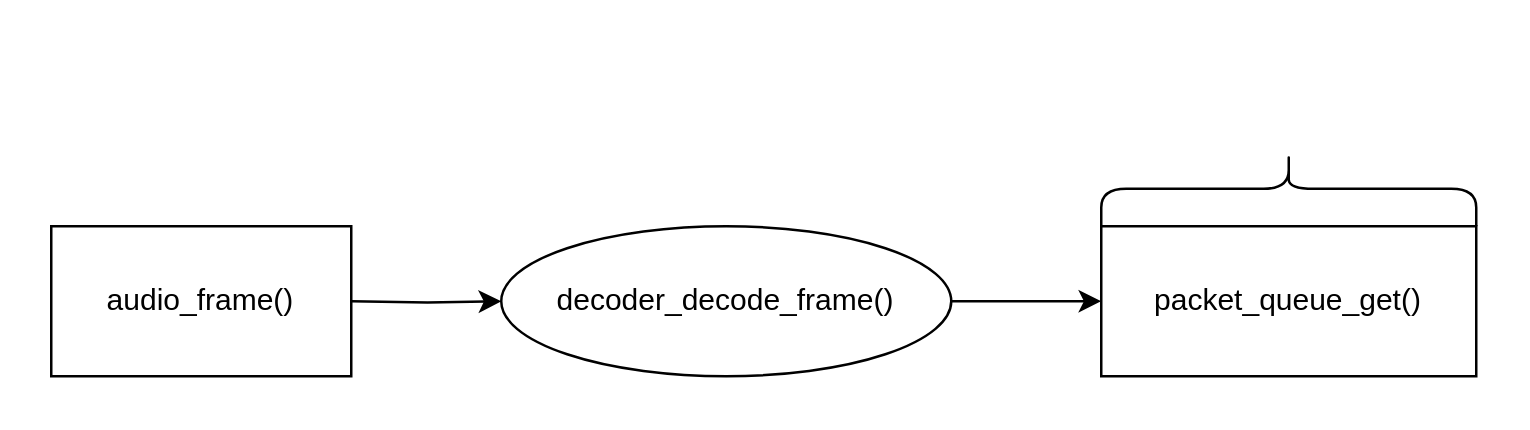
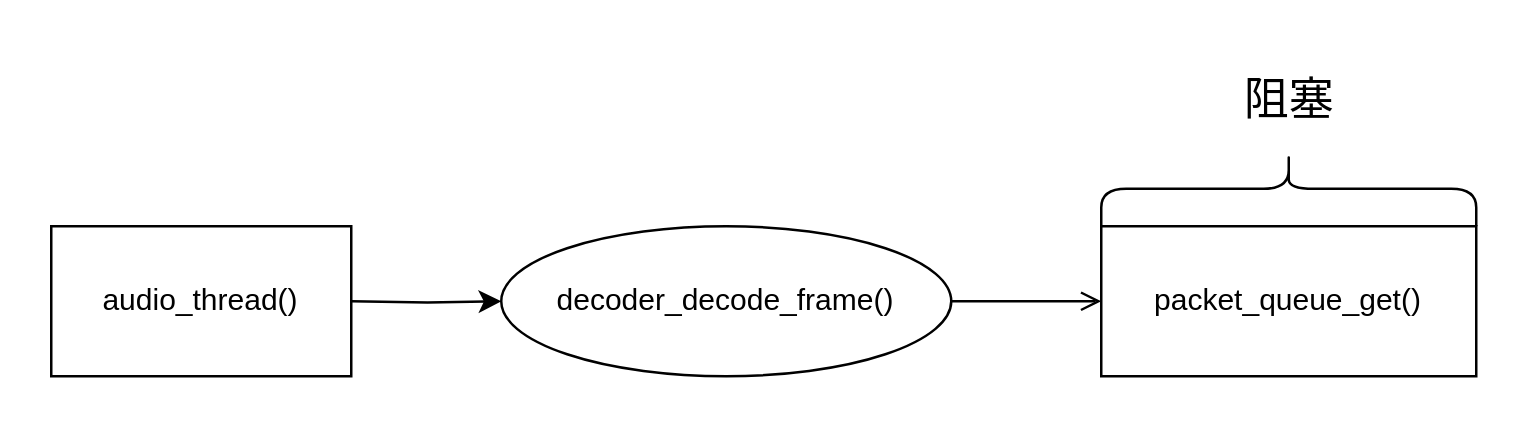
+ <mxCell id="8" value="阻塞" style="text;strokeColor=none;fillColor=none;html=1;fontSize=18;fontStyle=0;verticalAlign=middle;align=center;" parent="1" vertex="1"><mxGeometry x="465" y="20" width="100" height="40" as="geometry" /></mxCell>
- <mxCell id="2" value="audio_frame()" style="rounded=0;whiteSpace=wrap;html=1;" parent="1" vertex="1"><mxGeometry x="20" y="90" width="120" height="60" as="geometry" /></mxCell>
+ <mxCell id="2" value="audio_thread()" style="rounded=0;whiteSpace=wrap;html=1;" parent="1" vertex="1"><mxGeometry x="20" y="90" width="120" height="60" as="geometry" /></mxCell>
- <mxCell id="4" value="" style="edgeStyle=orthogonalEdgeStyle;rounded=0;orthogonalLoop=1;jettySize=auto;html=1;" parent="1" source="5" target="6" edge="1"><mxGeometry relative="1" as="geometry" /></mxCell>
+ <mxCell id="4" value="" style="edgeStyle=orthogonalEdgeStyle;rounded=0;orthogonalLoop=1;jettySize=auto;html=1;endArrow=open;" parent="1" source="5" target="6" edge="1"><mxGeometry relative="1" as="geometry" /></mxCell>
